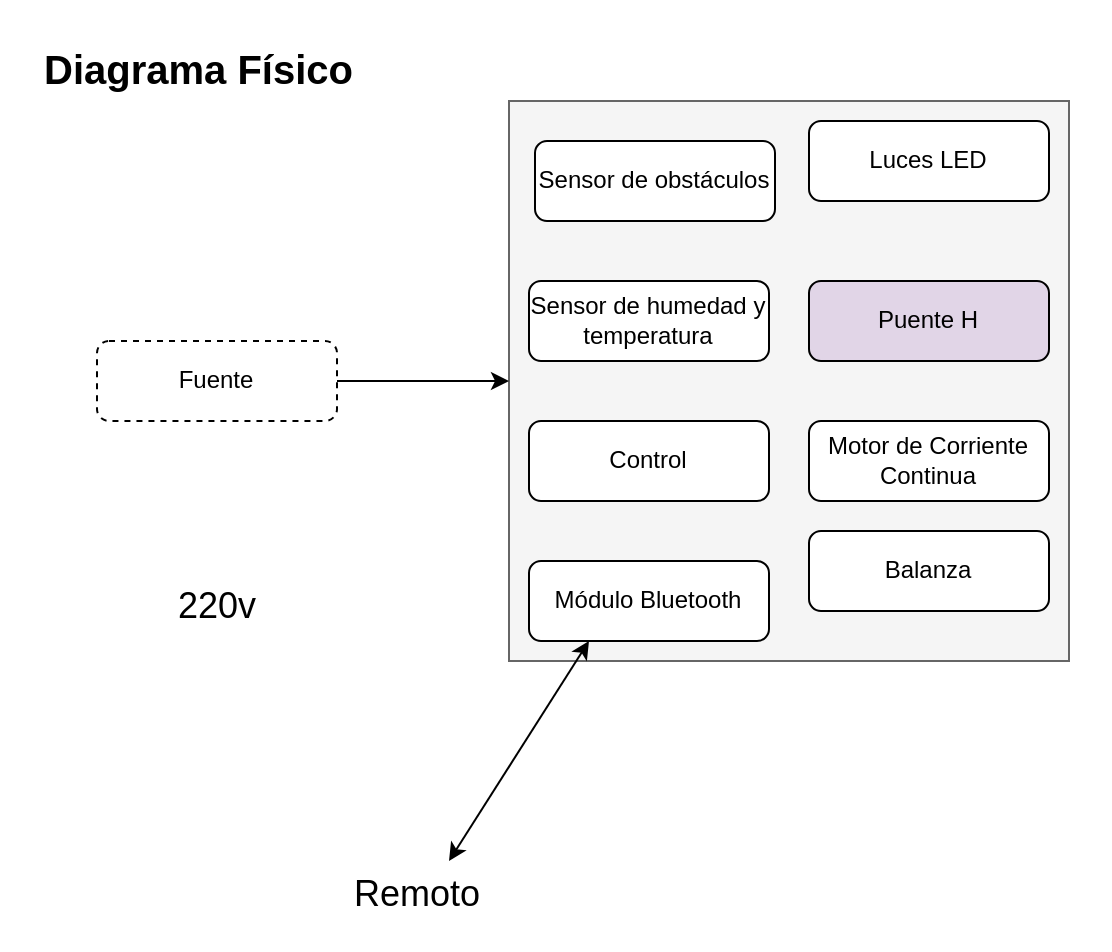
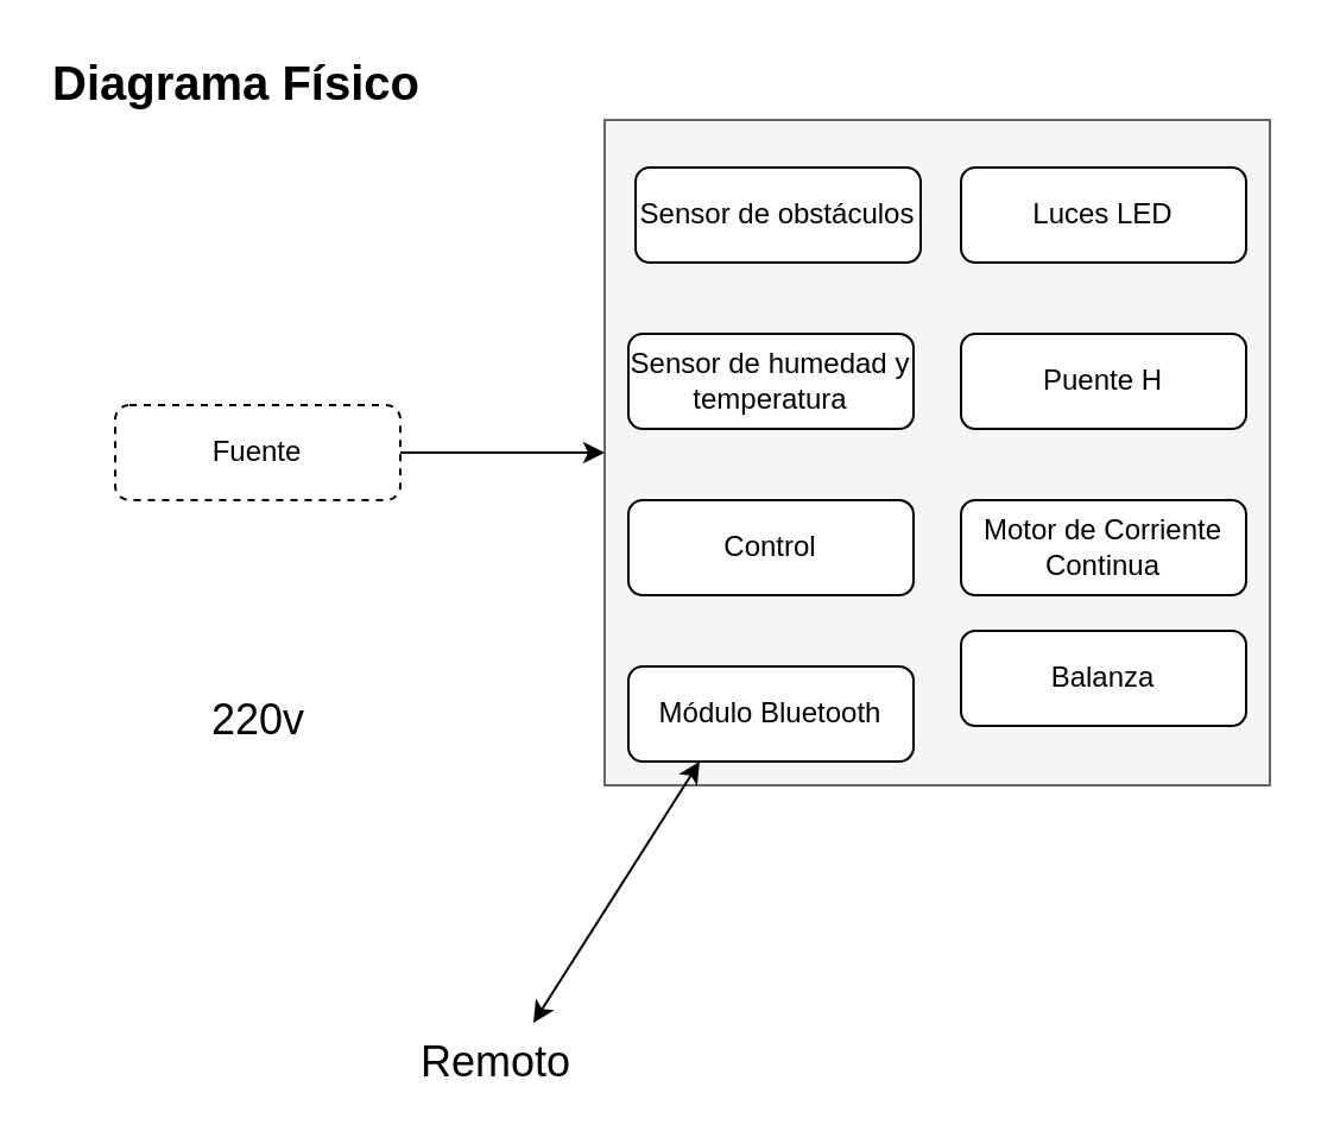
- <mxCell id="13" value="Luces LED" style="rounded=1;whiteSpace=wrap;html=1;" parent="1" vertex="1"><mxGeometry x="404" y="60" width="120" height="40" as="geometry" /></mxCell>
+ <mxCell id="13" value="Luces LED" style="rounded=1;whiteSpace=wrap;html=1;" parent="1" vertex="1"><mxGeometry x="404" y="70" width="120" height="40" as="geometry" /></mxCell>
- <mxCell id="12" value="Puente H" style="rounded=1;whiteSpace=wrap;html=1;fillColor=#e1d5e7;" parent="1" vertex="1"><mxGeometry x="404" y="140" width="120" height="40" as="geometry" /></mxCell>
+ <mxCell id="12" value="Puente H" style="rounded=1;whiteSpace=wrap;html=1;" parent="1" vertex="1"><mxGeometry x="404" y="140" width="120" height="40" as="geometry" /></mxCell>
